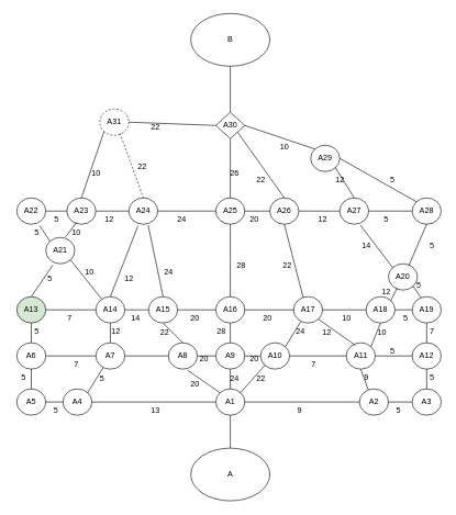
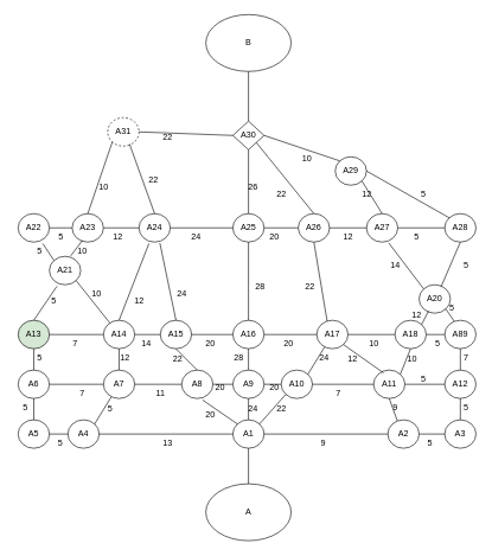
- <mxCell id="85" value="" style="endArrow=none;html=1;rounded=0;exitX=0.697;exitY=0.925;exitDx=0;exitDy=0;entryX=0.5;entryY=0;entryDx=0;entryDy=0;exitPerimeter=0;dashed=1;" edge="1" parent="1" source="83" target="57"><mxGeometry width="50" height="50" relative="1" as="geometry"><mxPoint x="347" y="340" as="sourcePoint" /><mxPoint x="259" y="340" as="targetPoint" /></mxGeometry></mxCell>
+ <mxCell id="85" value="" style="endArrow=none;html=1;rounded=0;exitX=0.697;exitY=0.925;exitDx=0;exitDy=0;entryX=0.5;entryY=0;entryDx=0;entryDy=0;exitPerimeter=0;" edge="1" parent="1" source="83" target="57"><mxGeometry width="50" height="50" relative="1" as="geometry"><mxPoint x="347" y="340" as="sourcePoint" /><mxPoint x="259" y="340" as="targetPoint" /></mxGeometry></mxCell>
- <mxCell id="59" value="A26" style="ellipse;whiteSpace=wrap;html=1;" vertex="1" parent="1"><mxGeometry x="409" y="300" width="44" height="40" as="geometry" /></mxCell>
+ <mxCell id="59" value="A26" style="ellipse;whiteSpace=wrap;html=1;" vertex="1" parent="1"><mxGeometry x="419" y="300" width="44" height="40" as="geometry" /></mxCell>
- <mxCell id="39" value="A19" style="ellipse;whiteSpace=wrap;html=1;" vertex="1" parent="1"><mxGeometry x="625" y="450" width="44" height="40" as="geometry" /></mxCell>
+ <mxCell id="39" value="A89" style="ellipse;whiteSpace=wrap;html=1;" vertex="1" parent="1"><mxGeometry x="625" y="450" width="44" height="40" as="geometry" /></mxCell>
+ <mxCell id="112" value="11" style="text;html=1;align=center;verticalAlign=middle;resizable=0;points=[];autosize=1;strokeColor=none;fillColor=none;" vertex="1" parent="1"><mxGeometry x="205" y="538" width="40" height="30" as="geometry" /></mxCell>
